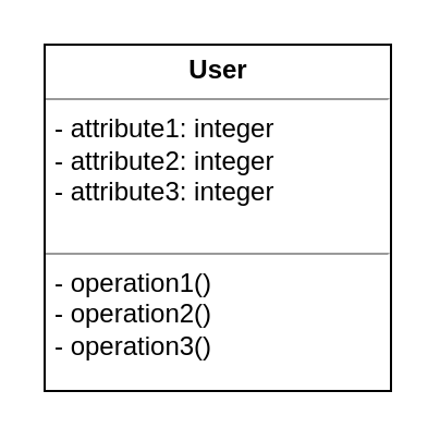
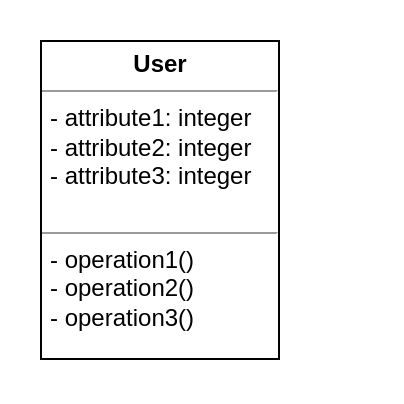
- <mxCell id="2" value="&lt;p style=&quot;margin:0px;margin-top:4px;text-align:center;&quot;&gt;&lt;b&gt;User&lt;/b&gt;&lt;/p&gt;&lt;hr size=&quot;1&quot;&gt;&lt;p style=&quot;margin:0px;margin-left:4px;&quot;&gt;- attribute1: integer&lt;/p&gt;&lt;p style=&quot;margin: 0px 0px 0px 4px;&quot;&gt;- attribute2: integer&lt;/p&gt;&lt;p style=&quot;margin: 0px 0px 0px 4px;&quot;&gt;- attribute3: integer&lt;/p&gt;&lt;p style=&quot;margin: 0px 0px 0px 4px;&quot;&gt;&lt;br&gt;&lt;/p&gt;&lt;hr size=&quot;1&quot;&gt;&lt;p style=&quot;margin:0px;margin-left:4px;&quot;&gt;- operation1()&lt;/p&gt;&lt;p style=&quot;margin:0px;margin-left:4px;&quot;&gt;- operation2()&lt;br&gt;&lt;/p&gt;&lt;p style=&quot;margin:0px;margin-left:4px;&quot;&gt;- operation3()&lt;br&gt;&lt;/p&gt;" style="verticalAlign=top;align=left;overflow=fill;fontSize=12;fontFamily=Helvetica;html=1;labelBackgroundColor=none;fontColor=#000000;strokeColor=#FFFFFF;fillColor=default;labelBorderColor=default;" vertex="1" parent="1"><mxGeometry x="20" width="160" height="160" as="geometry" y="20" /></mxCell>
+ <mxCell id="2" value="&lt;p style=&quot;margin:0px;margin-top:4px;text-align:center;&quot;&gt;&lt;b&gt;User&lt;/b&gt;&lt;/p&gt;&lt;hr size=&quot;1&quot;&gt;&lt;p style=&quot;margin:0px;margin-left:4px;&quot;&gt;- attribute1: integer&lt;/p&gt;&lt;p style=&quot;margin: 0px 0px 0px 4px;&quot;&gt;- attribute2: integer&lt;/p&gt;&lt;p style=&quot;margin: 0px 0px 0px 4px;&quot;&gt;- attribute3: integer&lt;/p&gt;&lt;p style=&quot;margin: 0px 0px 0px 4px;&quot;&gt;&lt;br&gt;&lt;/p&gt;&lt;hr size=&quot;1&quot;&gt;&lt;p style=&quot;margin:0px;margin-left:4px;&quot;&gt;- operation1()&lt;/p&gt;&lt;p style=&quot;margin:0px;margin-left:4px;&quot;&gt;- operation2()&lt;br&gt;&lt;/p&gt;&lt;p style=&quot;margin:0px;margin-left:4px;&quot;&gt;- operation3()&lt;br&gt;&lt;/p&gt;" style="verticalAlign=top;align=left;overflow=fill;fontSize=12;fontFamily=Helvetica;html=1;labelBackgroundColor=none;fontColor=#000000;strokeColor=#FFFFFF;fillColor=default;labelBorderColor=default;" vertex="1" parent="1"><mxGeometry x="20" y="20" width="120" height="160" as="geometry" /></mxCell>
